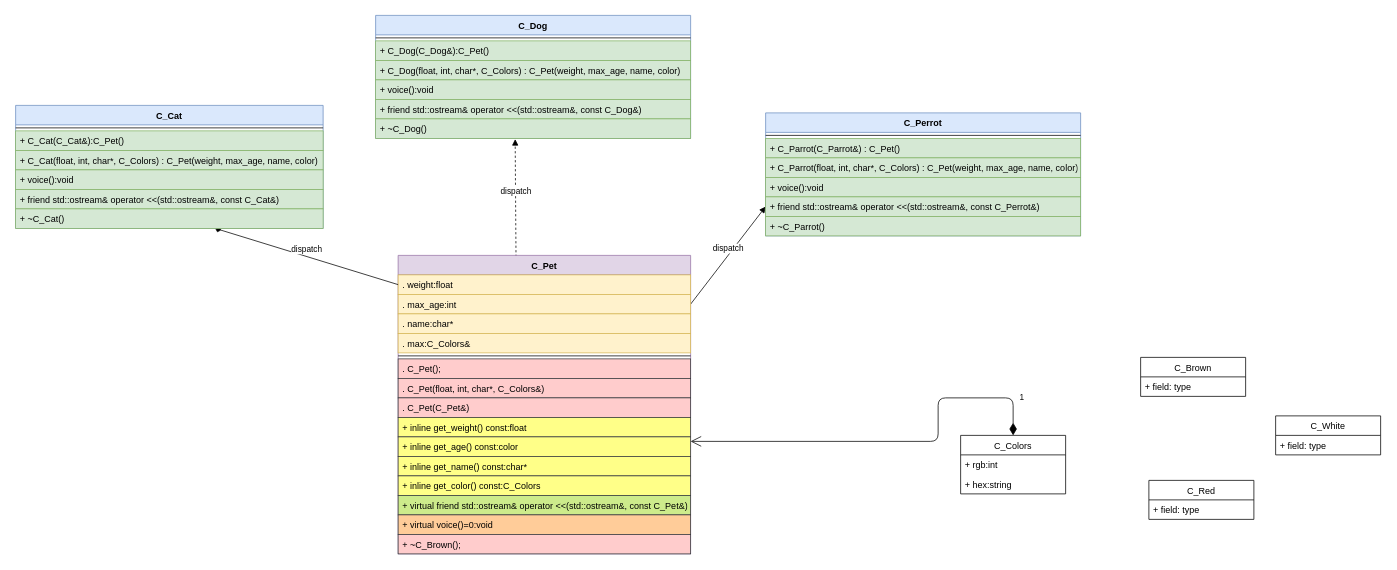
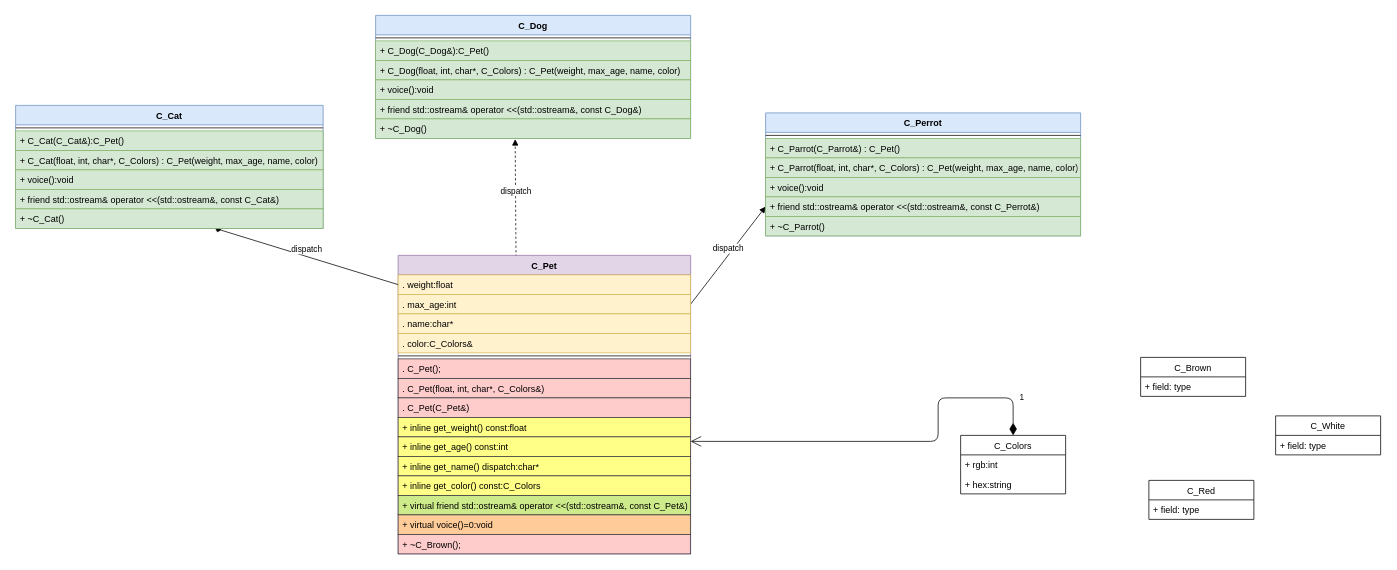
- <mxCell id="8" value=". max:C_Colors&amp;" style="text;strokeColor=#d6b656;fillColor=#fff2cc;align=left;verticalAlign=top;spacingLeft=4;spacingRight=4;overflow=hidden;rotatable=0;points=[[0,0.5],[1,0.5]];portConstraint=eastwest;" vertex="1" parent="4"><mxGeometry y="104" width="390" height="26" as="geometry" /></mxCell>
+ <mxCell id="8" value=". color:C_Colors&amp;" style="text;strokeColor=#d6b656;fillColor=#fff2cc;align=left;verticalAlign=top;spacingLeft=4;spacingRight=4;overflow=hidden;rotatable=0;points=[[0,0.5],[1,0.5]];portConstraint=eastwest;" vertex="1" parent="4"><mxGeometry y="104" width="390" height="26" as="geometry" /></mxCell>
- <mxCell id="14" value="+ inline get_age() const:color" style="text;strokeColor=#36393d;fillColor=#ffff88;align=left;verticalAlign=top;spacingLeft=4;spacingRight=4;overflow=hidden;rotatable=0;points=[[0,0.5],[1,0.5]];portConstraint=eastwest;" vertex="1" parent="4"><mxGeometry y="242" width="390" height="26" as="geometry" /></mxCell>
+ <mxCell id="14" value="+ inline get_age() const:int" style="text;strokeColor=#36393d;fillColor=#ffff88;align=left;verticalAlign=top;spacingLeft=4;spacingRight=4;overflow=hidden;rotatable=0;points=[[0,0.5],[1,0.5]];portConstraint=eastwest;" vertex="1" parent="4"><mxGeometry y="242" width="390" height="26" as="geometry" /></mxCell>
- <mxCell id="15" value="+ inline get_name() const:char*" style="text;strokeColor=#36393d;fillColor=#ffff88;align=left;verticalAlign=top;spacingLeft=4;spacingRight=4;overflow=hidden;rotatable=0;points=[[0,0.5],[1,0.5]];portConstraint=eastwest;" vertex="1" parent="4"><mxGeometry y="268" width="390" height="26" as="geometry" /></mxCell>
+ <mxCell id="15" value="+ inline get_name() dispatch:char*" style="text;strokeColor=#36393d;fillColor=#ffff88;align=left;verticalAlign=top;spacingLeft=4;spacingRight=4;overflow=hidden;rotatable=0;points=[[0,0.5],[1,0.5]];portConstraint=eastwest;" vertex="1" parent="4"><mxGeometry y="268" width="390" height="26" as="geometry" /></mxCell>
